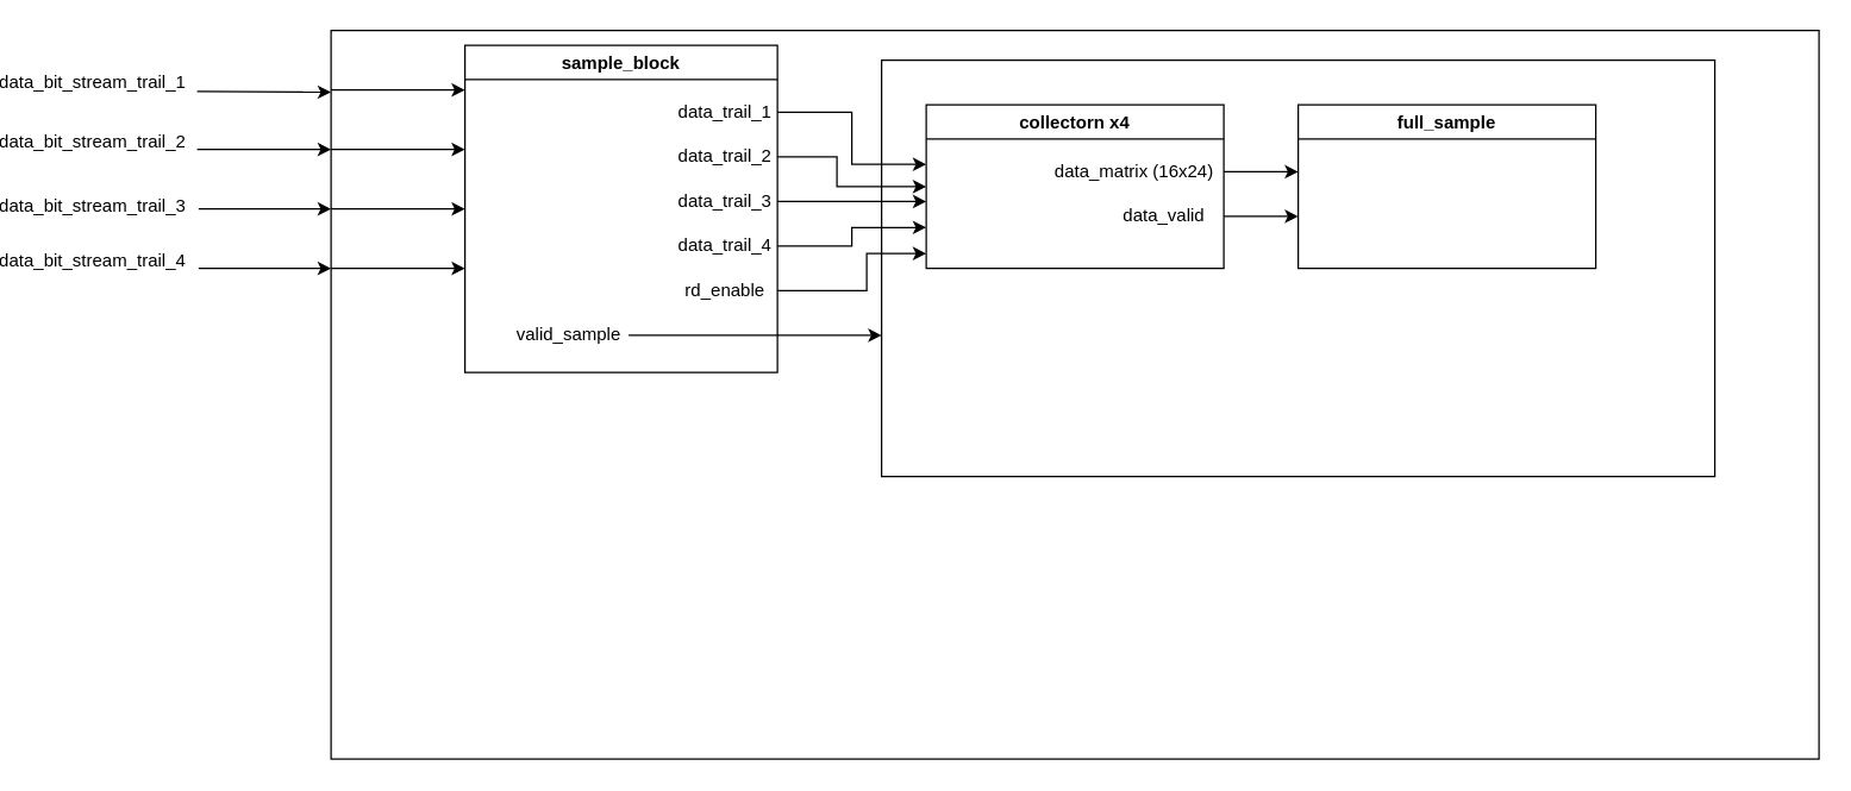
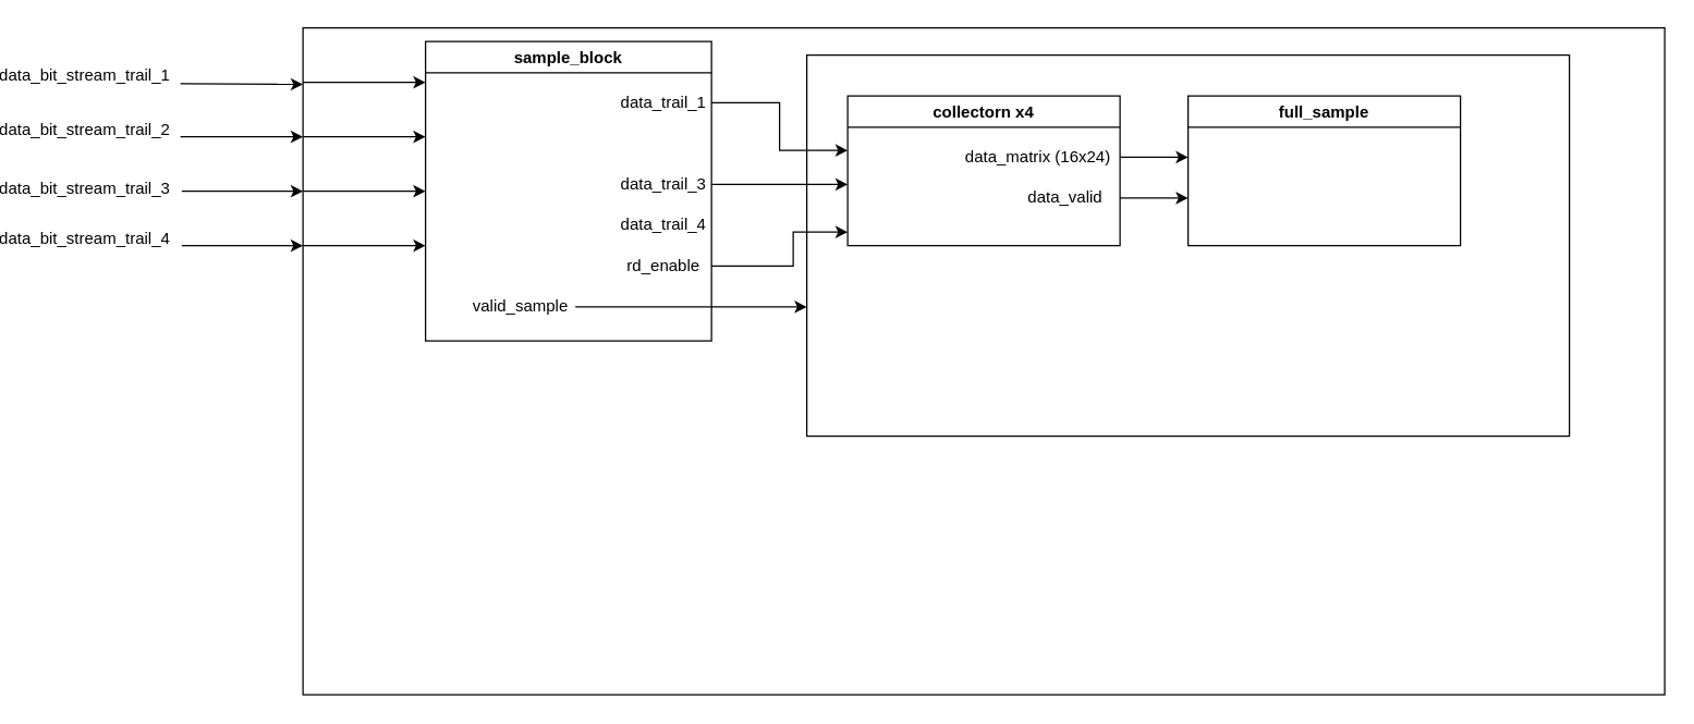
- <mxCell id="18" value="data_trail_2" style="text;html=1;strokeColor=none;fillColor=none;align=center;verticalAlign=middle;whiteSpace=wrap;rounded=0;" vertex="1" parent="1"><mxGeometry x="440" y="90" width="70" height="30" as="geometry" /></mxCell>
- <mxCell id="26" style="edgeStyle=orthogonalEdgeStyle;rounded=0;orthogonalLoop=1;jettySize=auto;html=1;entryX=0;entryY=0.5;entryDx=0;entryDy=0;" edge="1" parent="1" source="18" target="23"><mxGeometry relative="1" as="geometry"><Array as="points"><mxPoint x="550" y="105" /><mxPoint x="550" y="125" /></Array></mxGeometry></mxCell>
- <mxCell id="27" style="edgeStyle=orthogonalEdgeStyle;rounded=0;orthogonalLoop=1;jettySize=auto;html=1;entryX=0;entryY=0.75;entryDx=0;entryDy=0;" edge="1" parent="1" source="20" target="23"><mxGeometry relative="1" as="geometry"><Array as="points"><mxPoint x="560" y="165" /><mxPoint x="560" y="153" /></Array></mxGeometry></mxCell>
